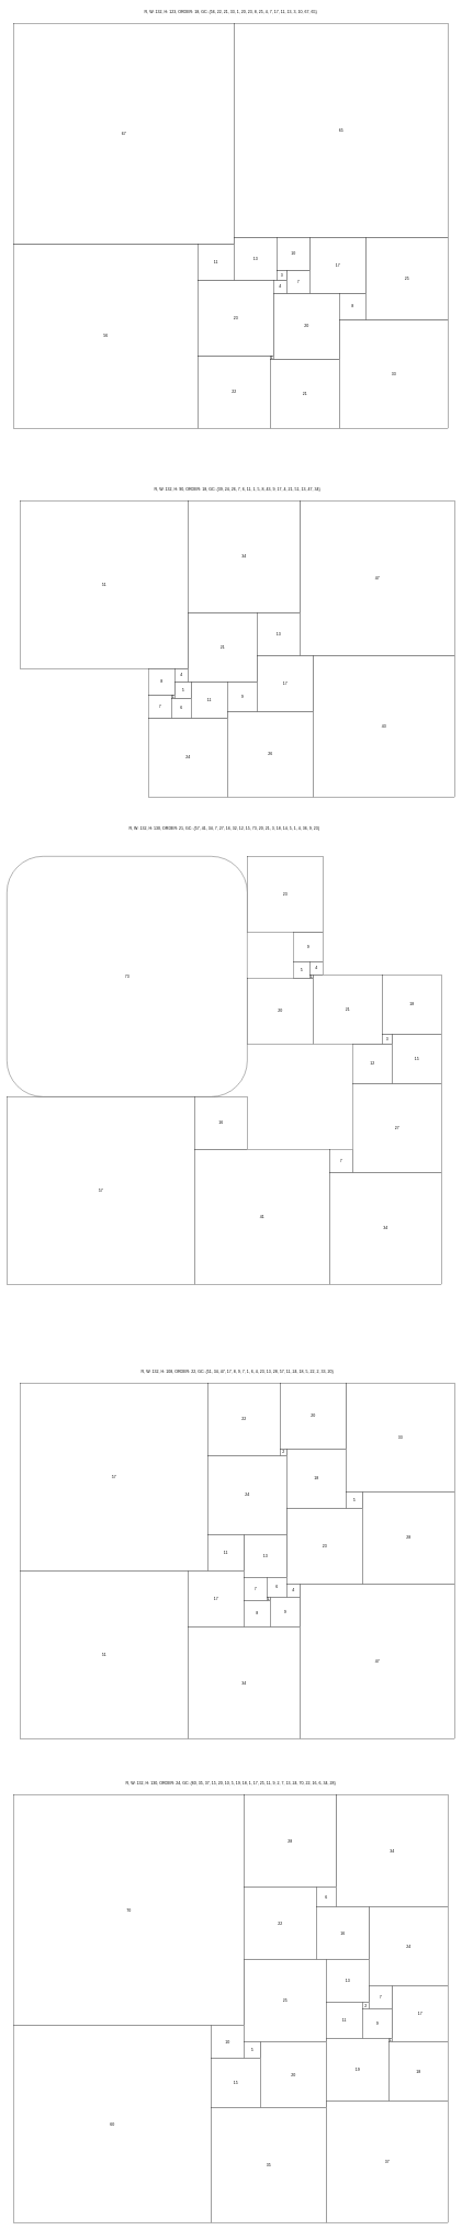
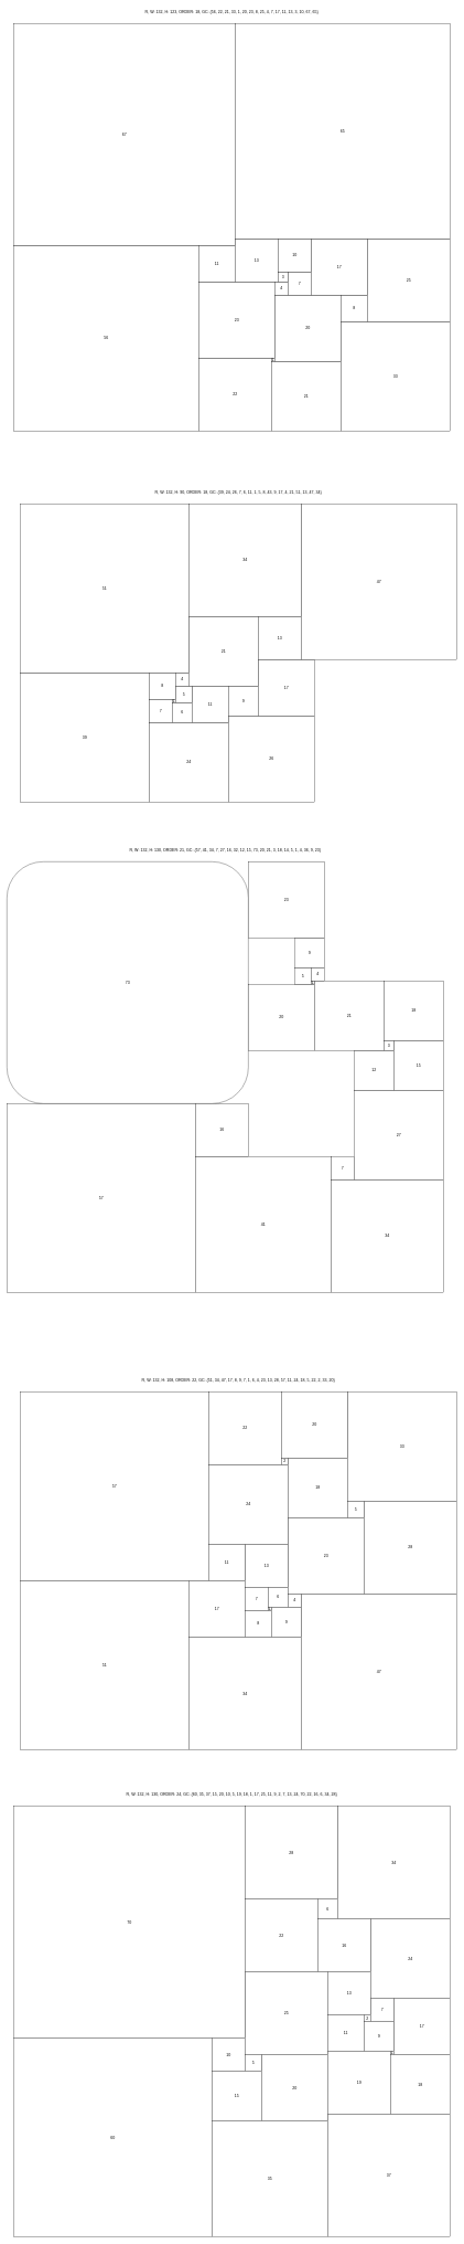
- <mxCell id="36" value="43" style="rounded=0;whiteSpace=wrap;html=1;" parent="26" vertex="1"><mxGeometry x="890" y="470" width="430" height="430" as="geometry" /></mxCell>
+ <mxCell id="27" value="39" style="rounded=0;whiteSpace=wrap;html=1;" parent="26" vertex="1"><mxGeometry y="510" width="390" height="390" as="geometry" /></mxCell>
- <mxCell id="4" value="R, W: 132, H: 130, ORDER: 21, GC: {57, 41, 34, 7, 27, 16, 32, 12, 15, 73, 20, 21, 3, 18, 14, 5, 1, 4, 36, 9, 23} " style="text;html=1;strokeColor=none;fillColor=none;align=center;verticalAlign=middle;whiteSpace=wrap;rounded=0;flipV=1;" parent="1" vertex="1"><mxGeometry x="20" y="2500" width="1320" height="30" as="geometry" /></mxCell>
+ <mxCell id="4" value="R, W: 132, H: 130, ORDER: 21, GC: {57, 41, 34, 7, 27, 16, 32, 12, 15, 73, 20, 21, 3, 18, 14, 5, 1, 4, 36, 9, 23} " style="text;html=1;strokeColor=none;fillColor=none;align=center;verticalAlign=middle;whiteSpace=wrap;rounded=0;flipV=1;" parent="1" vertex="1"><mxGeometry x="20" y="2550" width="1320" height="30" as="geometry" /></mxCell>
